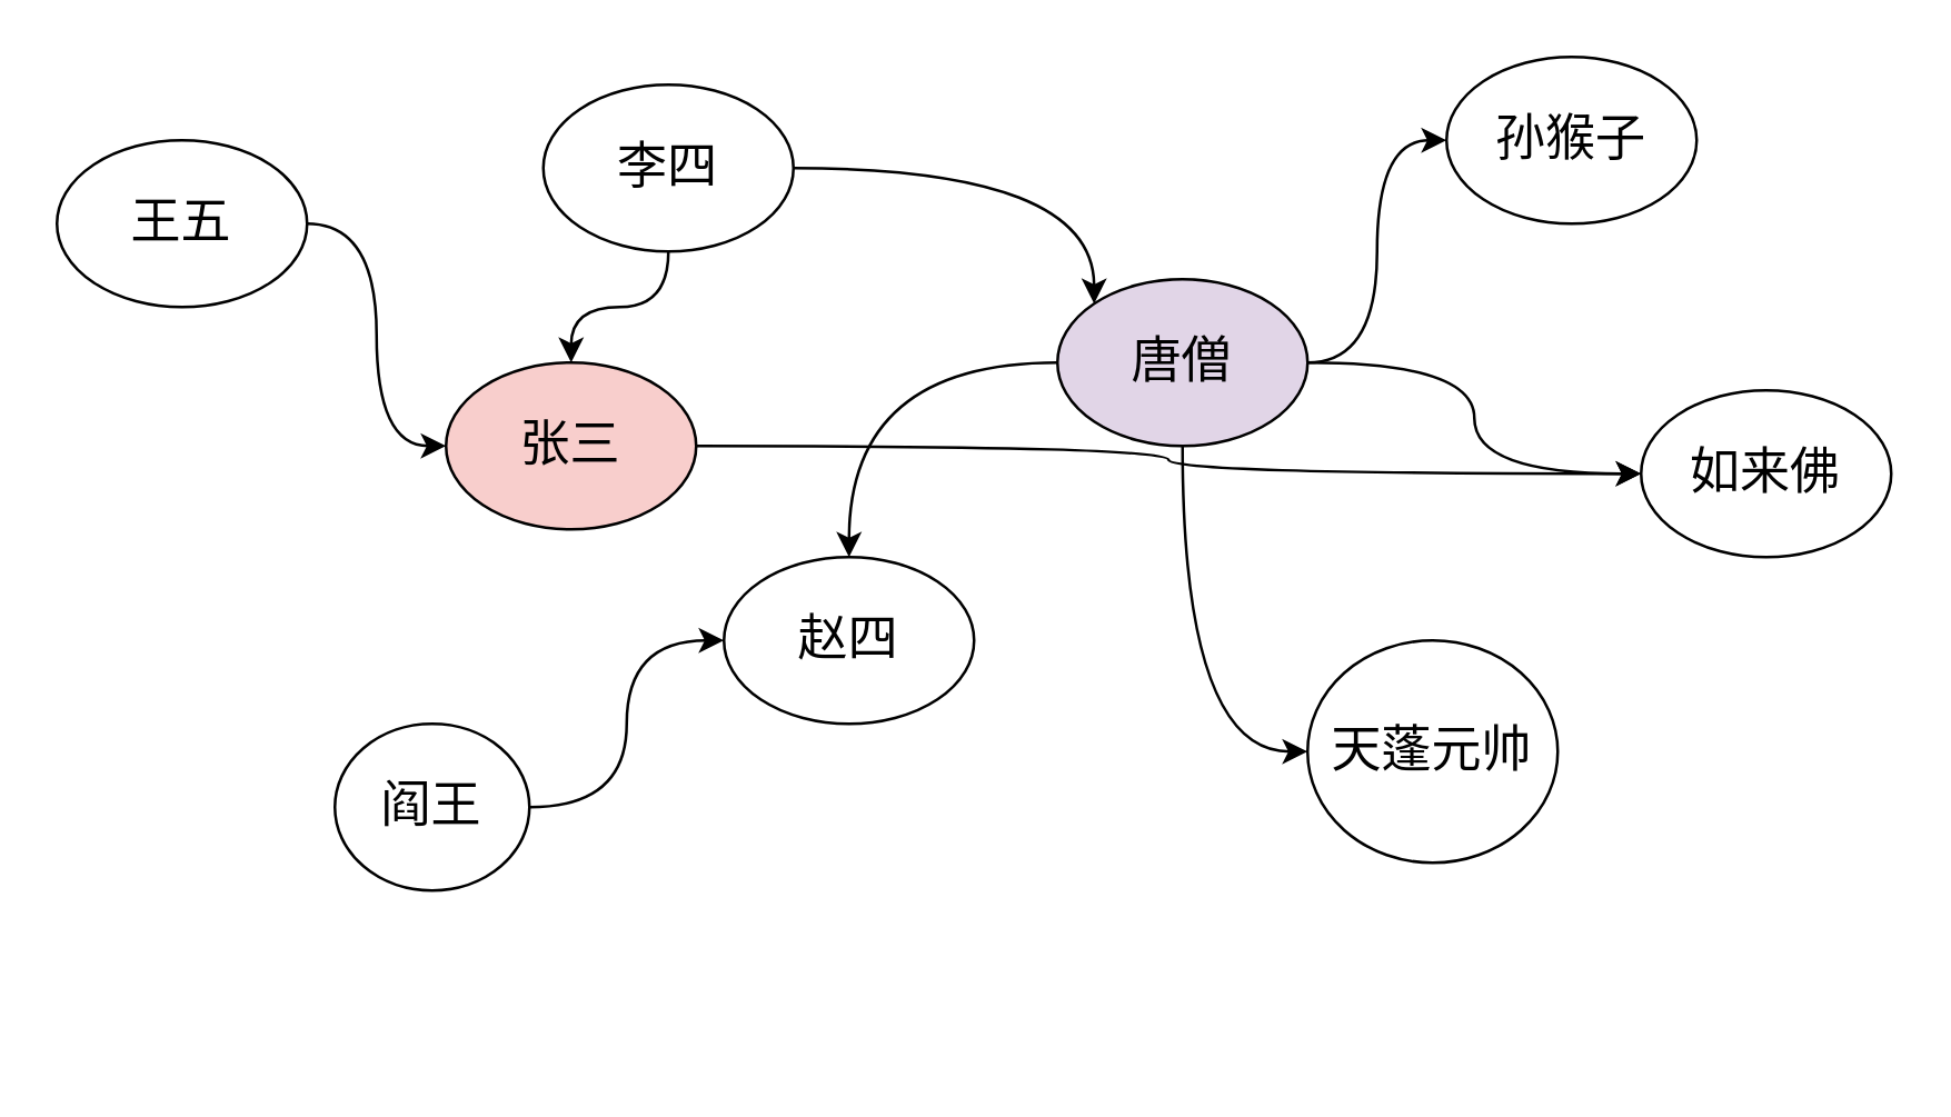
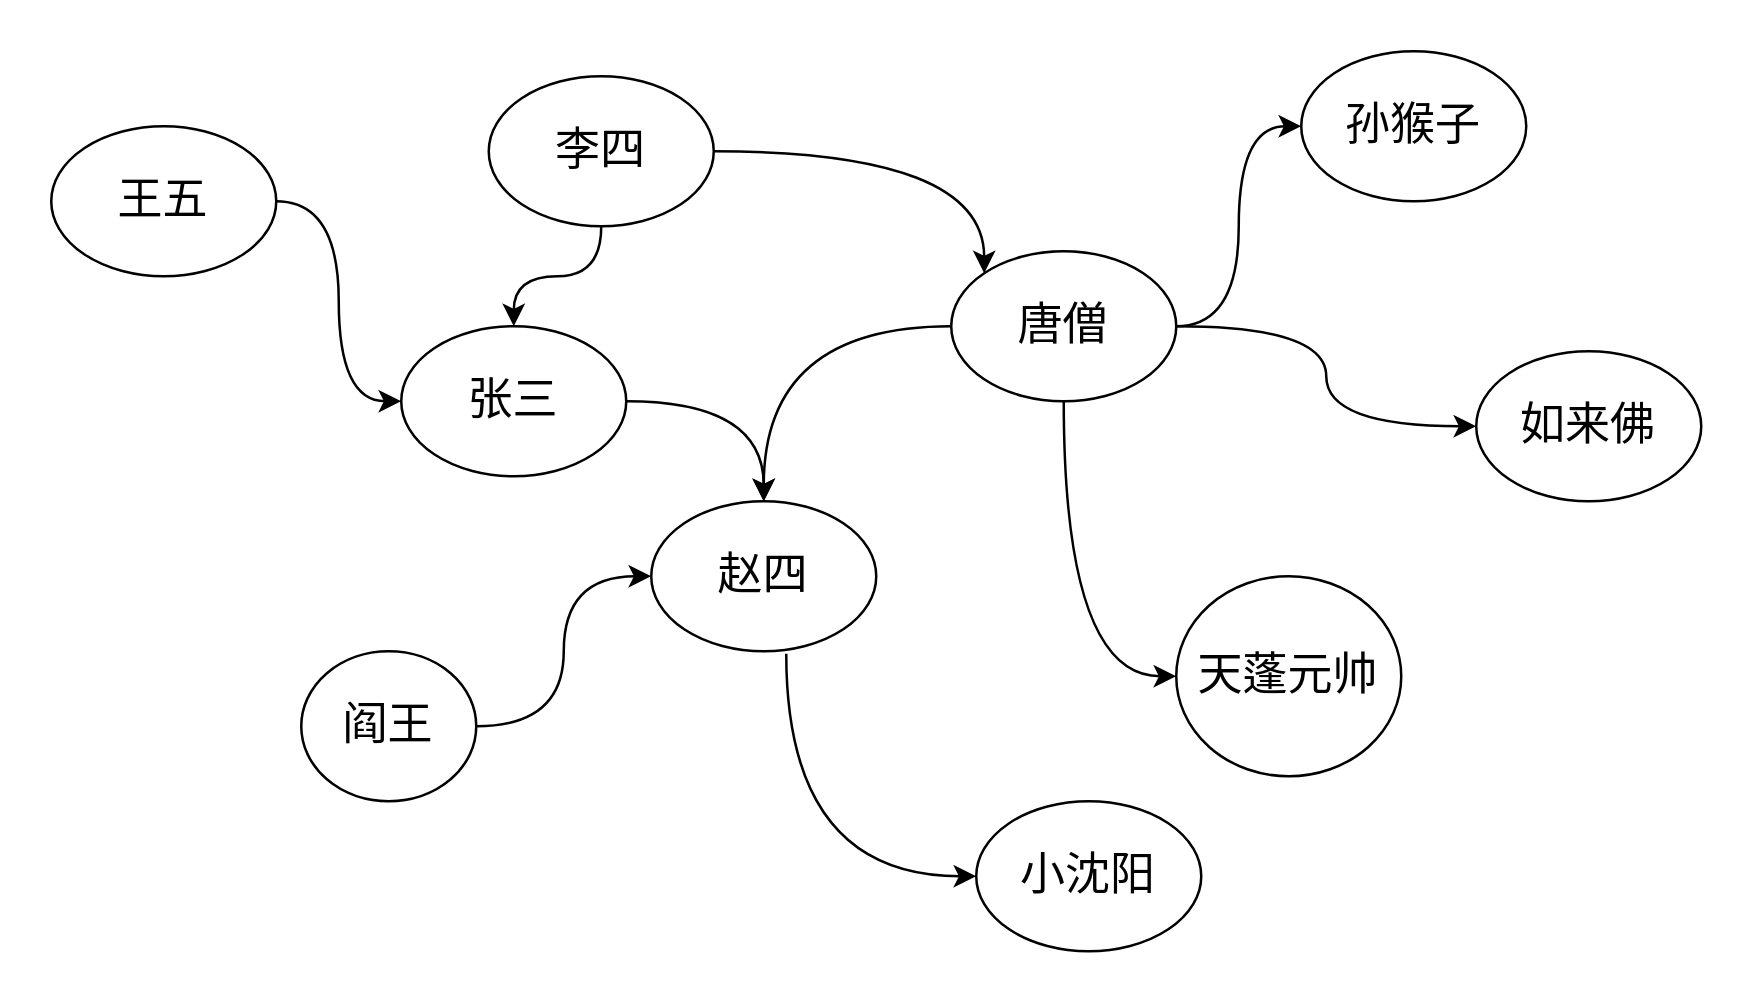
- <mxCell id="15" value="&lt;span style=&quot;font-size: 18px&quot;&gt;唐僧&lt;/span&gt;" style="ellipse;whiteSpace=wrap;html=1;fillColor=#e1d5e7;" vertex="1" parent="1"><mxGeometry x="380" y="100" width="90" height="60" as="geometry" /></mxCell>
+ <mxCell id="15" value="&lt;span style=&quot;font-size: 18px&quot;&gt;唐僧&lt;/span&gt;" style="ellipse;whiteSpace=wrap;html=1;" vertex="1" parent="1"><mxGeometry x="380" y="100" width="90" height="60" as="geometry" /></mxCell>
- <mxCell id="3" value="&lt;font style=&quot;font-size: 18px&quot;&gt;张三&lt;/font&gt;" style="ellipse;whiteSpace=wrap;html=1;fillColor=#f8cecc;" vertex="1" parent="1"><mxGeometry x="160" y="130" width="90" height="60" as="geometry" /></mxCell>
+ <mxCell id="3" value="&lt;font style=&quot;font-size: 18px&quot;&gt;张三&lt;/font&gt;" style="ellipse;whiteSpace=wrap;html=1;" vertex="1" parent="1"><mxGeometry x="160" y="130" width="90" height="60" as="geometry" /></mxCell>
- <mxCell id="2" style="edgeStyle=orthogonalEdgeStyle;curved=1;rounded=0;orthogonalLoop=1;jettySize=auto;html=1;" edge="1" parent="1" source="3" target="21"><mxGeometry relative="1" as="geometry" /></mxCell>
+ <mxCell id="2" style="edgeStyle=orthogonalEdgeStyle;curved=1;rounded=0;orthogonalLoop=1;jettySize=auto;html=1;" edge="1" parent="1" source="3" target="10"><mxGeometry relative="1" as="geometry" /></mxCell>
+ <mxCell id="9" style="edgeStyle=orthogonalEdgeStyle;curved=1;rounded=0;orthogonalLoop=1;jettySize=auto;html=1;entryX=0;entryY=0.5;entryDx=0;entryDy=0;exitX=0.6;exitY=1.017;exitDx=0;exitDy=0;exitPerimeter=0;" edge="1" parent="1" source="10" target="17"><mxGeometry relative="1" as="geometry" /></mxCell>
+ <mxCell id="17" value="&lt;span style=&quot;font-size: 18px&quot;&gt;小沈阳&lt;br&gt;&lt;/span&gt;" style="ellipse;whiteSpace=wrap;html=1;" vertex="1" parent="1"><mxGeometry x="390" y="320" width="90" height="60" as="geometry" /></mxCell>
